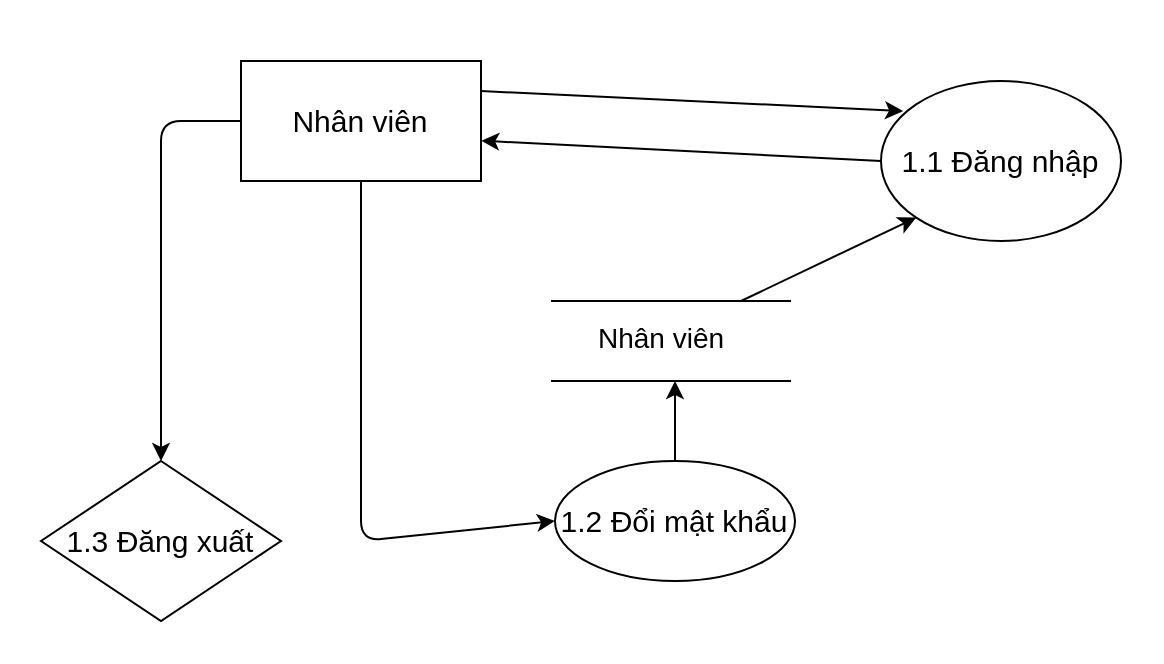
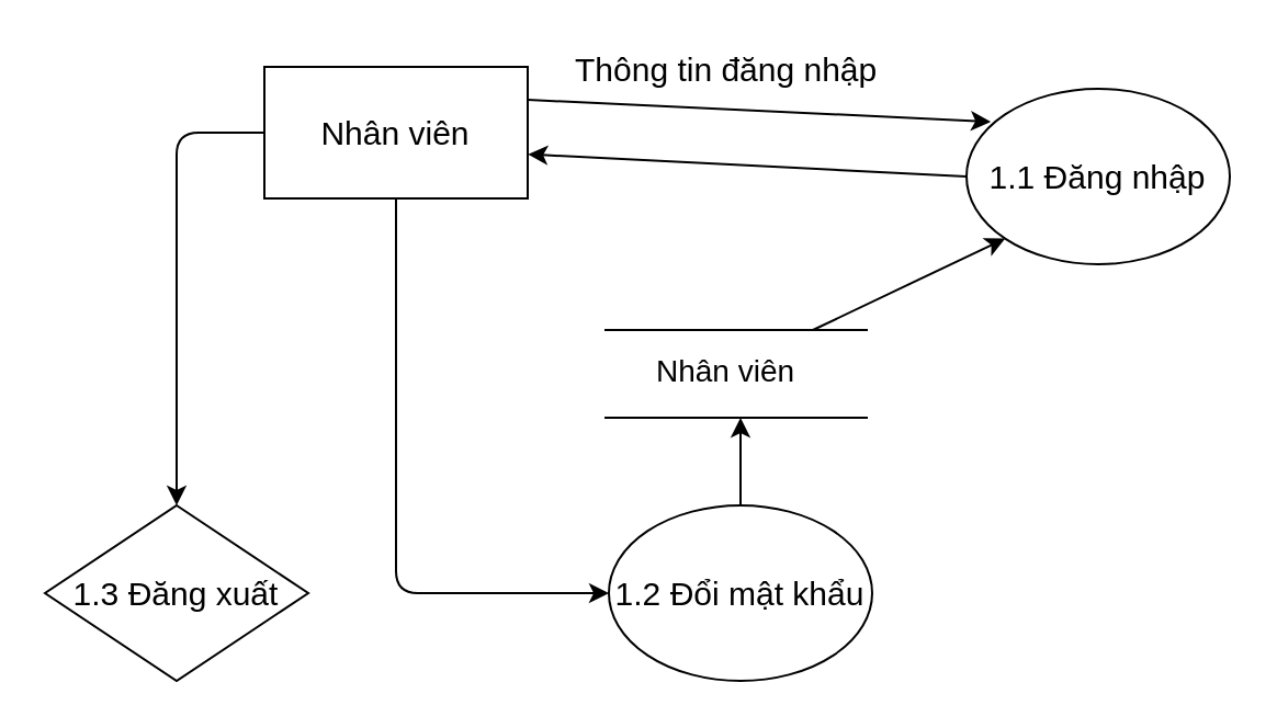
+ <mxCell id="7" value="Thông tin đăng nhập" style="text;html=1;resizable=0;points=[];autosize=1;align=left;verticalAlign=top;spacingTop=-4;fontSize=15;" vertex="1" parent="1"><mxGeometry x="260" y="20" width="150" height="20" as="geometry" /></mxCell>
- <mxCell id="4" value="1.2 Đổi mật khẩu" style="ellipse;whiteSpace=wrap;html=1;fontSize=15;" vertex="1" parent="1"><mxGeometry x="277" y="230" width="120" height="60" as="geometry" /></mxCell>
+ <mxCell id="4" value="1.2 Đổi mật khẩu" style="ellipse;whiteSpace=wrap;html=1;fontSize=15;" vertex="1" parent="1"><mxGeometry x="277" y="230" width="120" height="80" as="geometry" /></mxCell>
